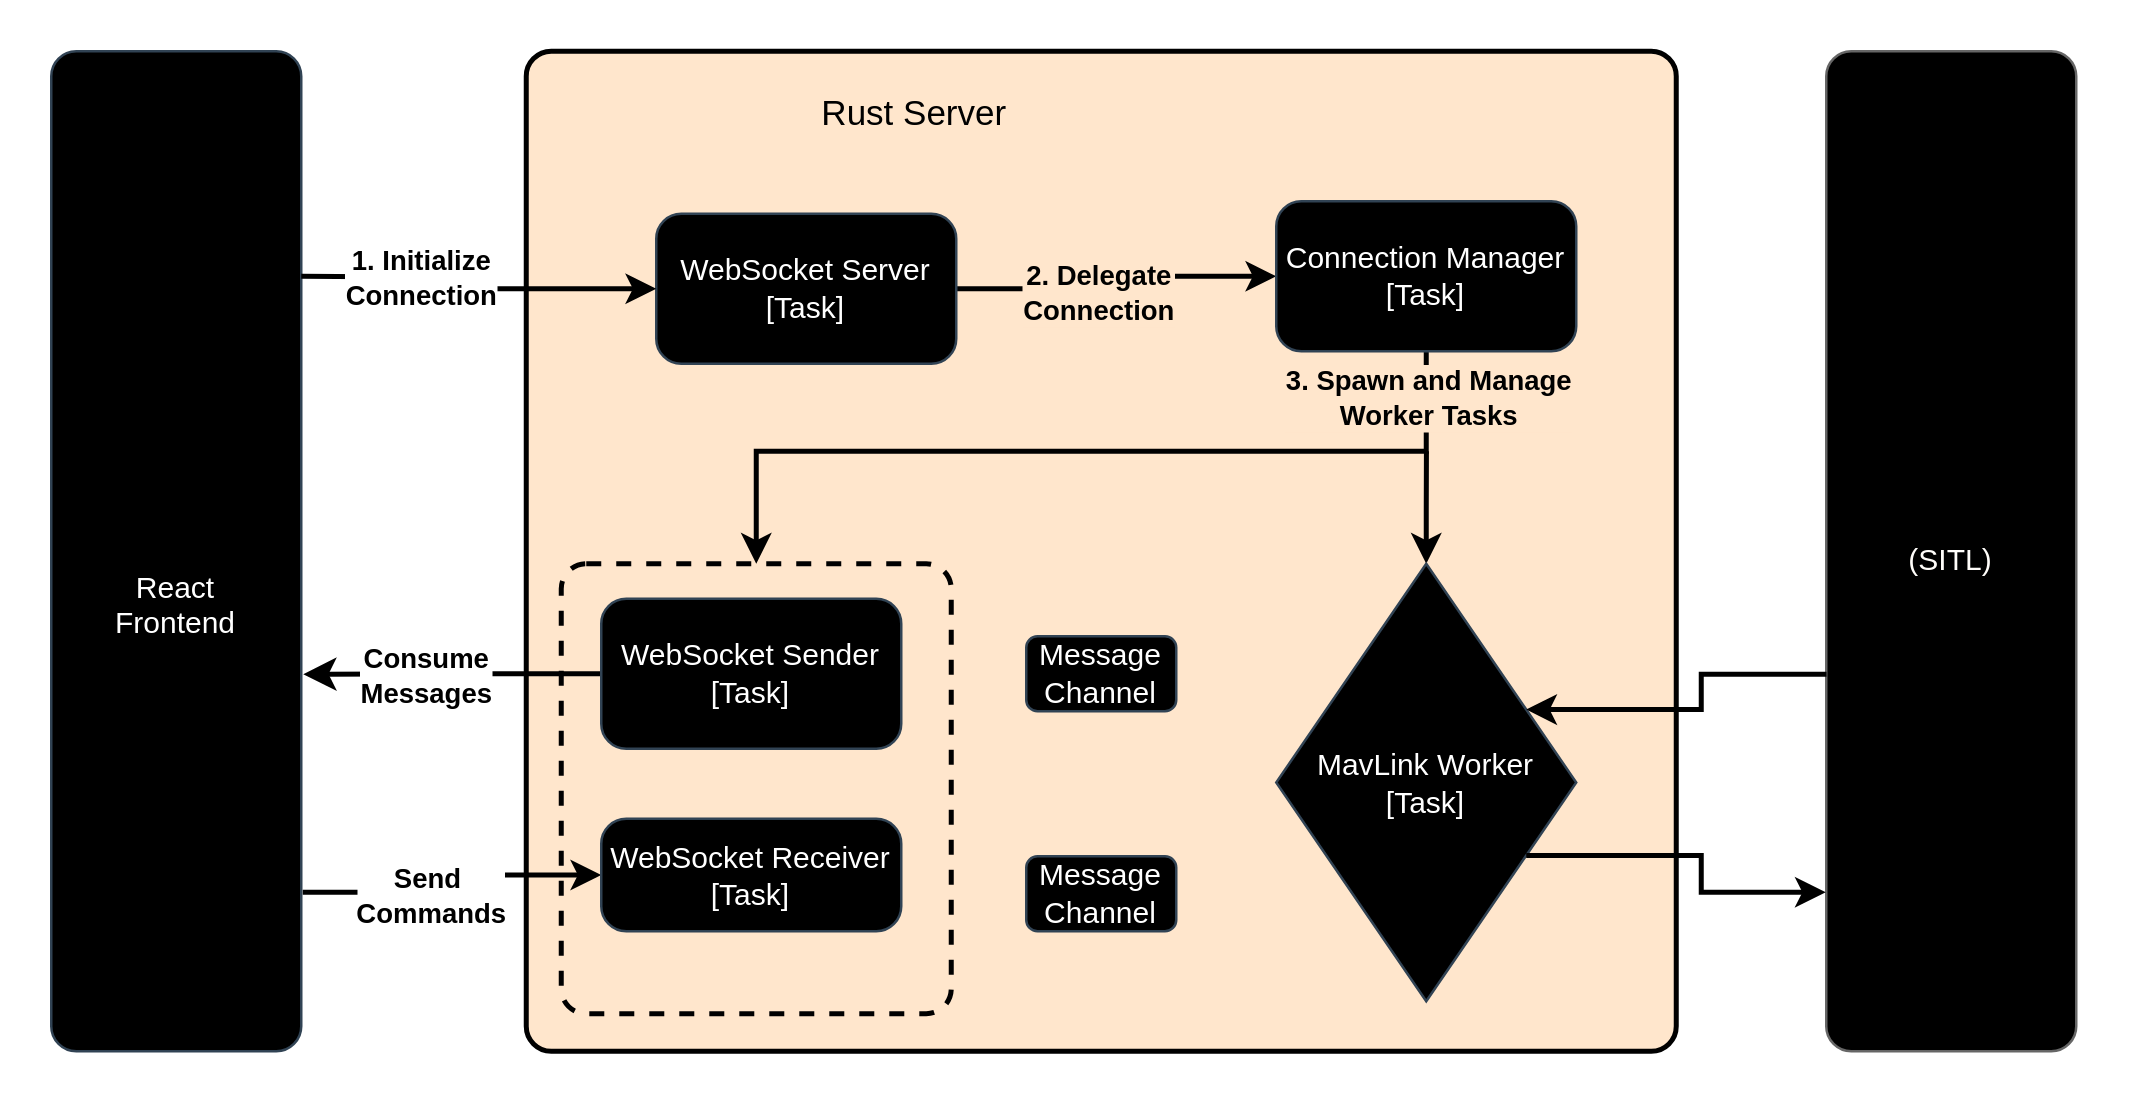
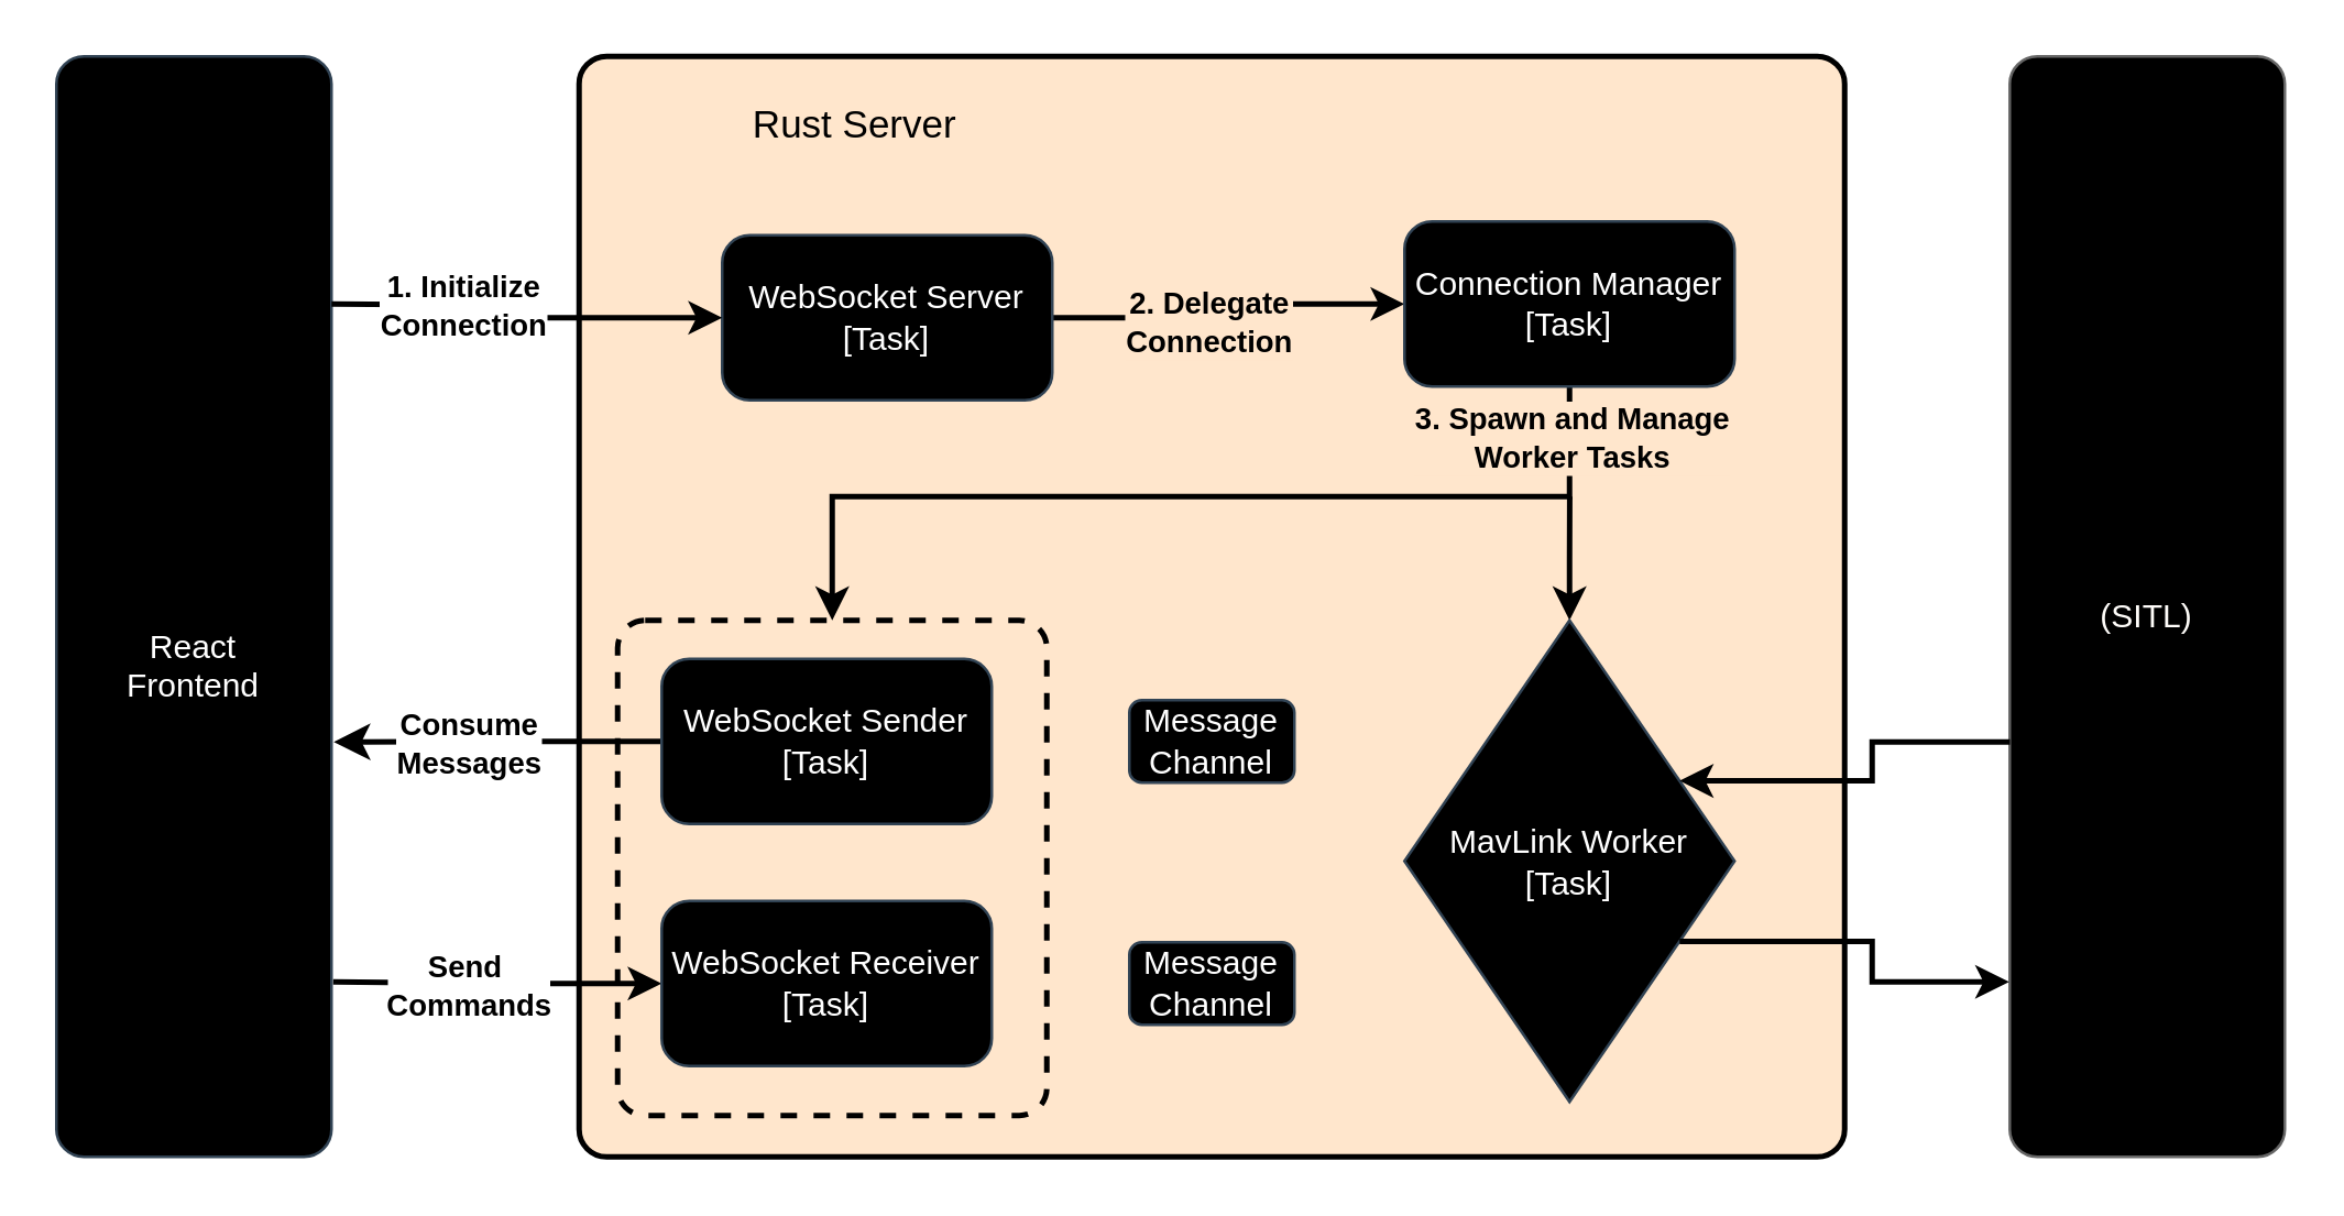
- <mxCell id="13" value="&lt;font style=&quot;font-size: 14px;&quot;&gt;Rust Server&lt;/font&gt;" style="text;html=1;align=center;verticalAlign=middle;resizable=0;points=[];autosize=1;strokeColor=none;fillColor=none;" parent="1" vertex="1"><mxGeometry x="315" y="30" width="100" height="30" as="geometry" /></mxCell>
+ <mxCell id="13" value="&lt;font style=&quot;font-size: 14px;&quot;&gt;Rust Server&lt;/font&gt;" style="text;html=1;align=center;verticalAlign=middle;resizable=0;points=[];autosize=1;strokeColor=none;fillColor=none;" parent="1" vertex="1"><mxGeometry x="260" y="30" width="100" height="30" as="geometry" /></mxCell>
- <mxCell id="26" value="WebSocket Receiver&lt;div&gt;[Task]&lt;/div&gt;" style="rounded=1;whiteSpace=wrap;html=1;fillColor=#000000;fontColor=#ffffff;strokeColor=#314354;absoluteArcSize=1;" parent="1" vertex="1"><mxGeometry x="240" y="327" width="120" height="45" as="geometry" /></mxCell>
+ <mxCell id="26" value="WebSocket Receiver&lt;div&gt;[Task]&lt;/div&gt;" style="rounded=1;whiteSpace=wrap;html=1;fillColor=#000000;fontColor=#ffffff;strokeColor=#314354;absoluteArcSize=1;" parent="1" vertex="1"><mxGeometry x="240" y="327" width="120" height="60" as="geometry" /></mxCell>
